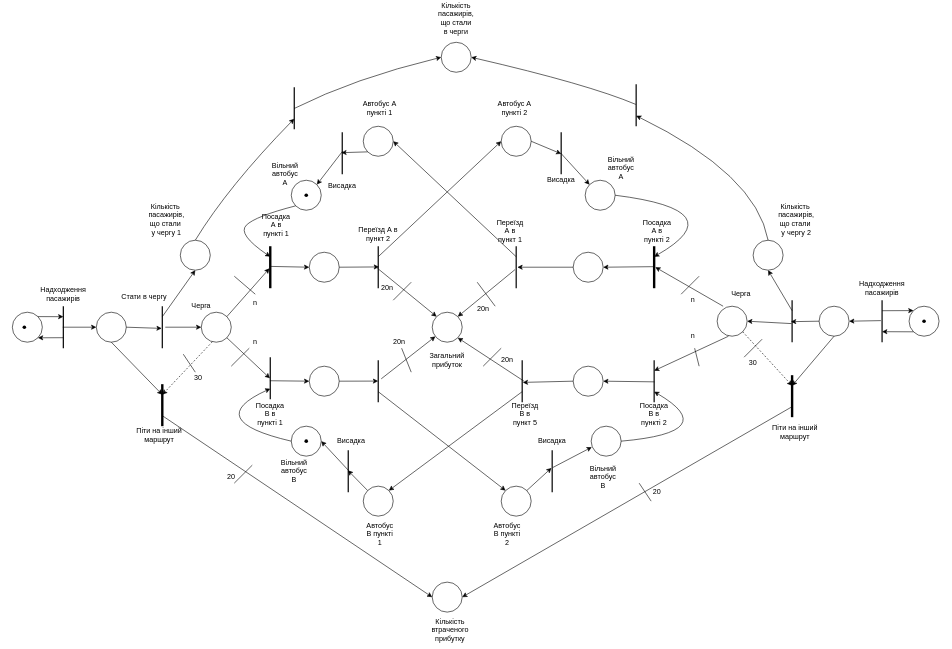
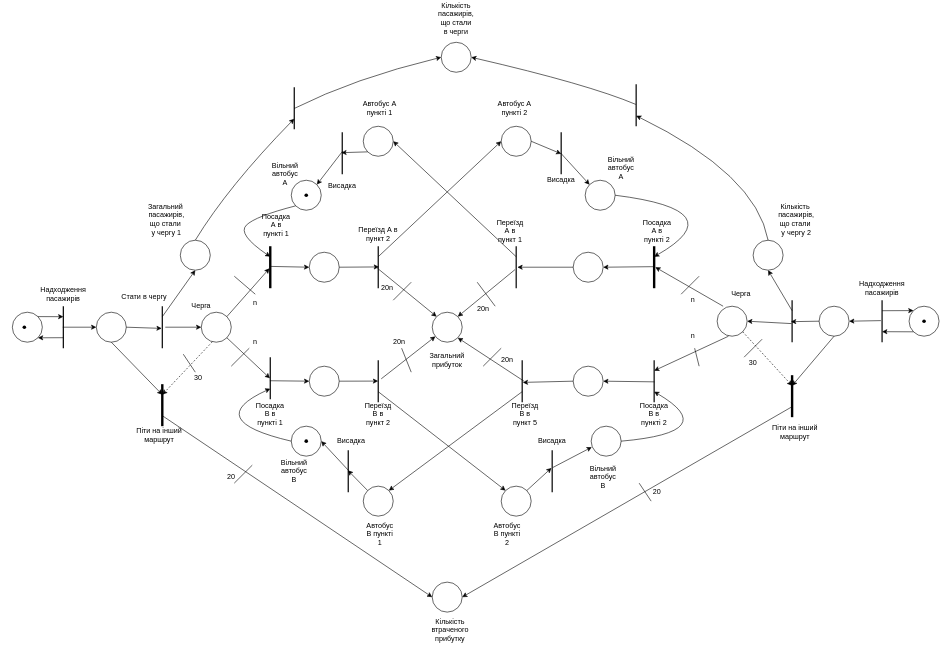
- <mxCell id="154" value="Кількість&lt;br&gt;&amp;nbsp;пасажирів, &lt;br&gt;що стали&lt;br&gt;&amp;nbsp;у чергу 1" style="text;html=1;align=center;verticalAlign=middle;resizable=0;points=[];autosize=1;strokeColor=none;fillColor=none;" vertex="1" parent="1"><mxGeometry x="230" y="330" width="90" height="70" as="geometry" /></mxCell>
+ <mxCell id="154" value="Загальний&lt;br&gt;&amp;nbsp;пасажирів, &lt;br&gt;що стали&lt;br&gt;&amp;nbsp;у чергу 1" style="text;html=1;align=center;verticalAlign=middle;resizable=0;points=[];autosize=1;strokeColor=none;fillColor=none;" vertex="1" parent="1"><mxGeometry x="230" y="330" width="90" height="70" as="geometry" /></mxCell>
+ <mxCell id="132" value="Переїзд B в пункт 2" style="text;html=1;strokeColor=none;fillColor=none;align=center;verticalAlign=middle;whiteSpace=wrap;rounded=0;" parent="1" vertex="1"><mxGeometry x="610" y="680" width="40" height="20" as="geometry" /></mxCell>
